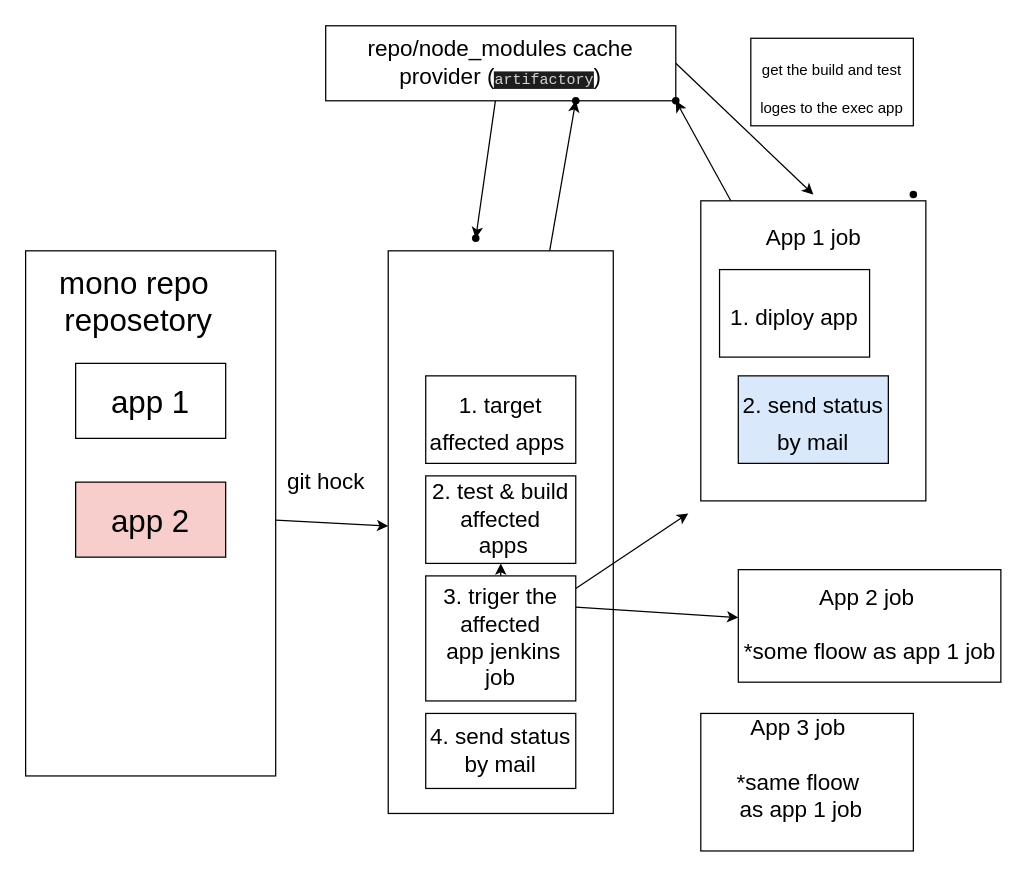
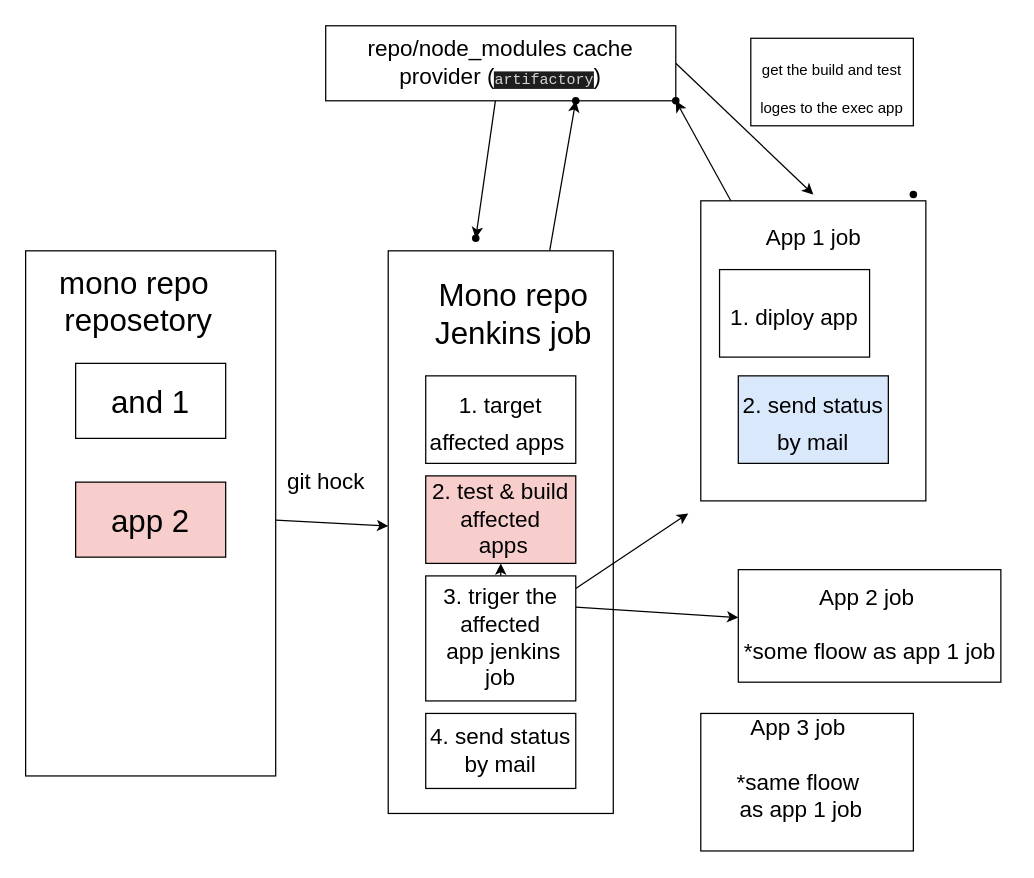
+ <mxCell id="9" value="Mono repo&lt;br&gt;Jenkins job" style="text;html=1;resizable=0;autosize=1;align=center;verticalAlign=middle;points=[];fillColor=none;strokeColor=none;rounded=0;fontSize=25;" vertex="1" parent="1"><mxGeometry x="340" y="215" width="140" height="70" as="geometry" /></mxCell>
- <mxCell id="4" value="app 1" style="whiteSpace=wrap;html=1;fontSize=25;" vertex="1" parent="1"><mxGeometry x="60" y="290" width="120" height="60" as="geometry" /></mxCell>
+ <mxCell id="4" value="and 1" style="whiteSpace=wrap;html=1;fontSize=25;" vertex="1" parent="1"><mxGeometry x="60" y="290" width="120" height="60" as="geometry" /></mxCell>
- <mxCell id="20" value="2. test &amp;amp; build affected&lt;br&gt;&amp;nbsp;apps" style="whiteSpace=wrap;html=1;fontSize=18;" vertex="1" parent="1"><mxGeometry x="340" y="380" width="120" height="70" as="geometry" /></mxCell>
+ <mxCell id="20" value="2. test &amp;amp; build affected&lt;br&gt;&amp;nbsp;apps" style="whiteSpace=wrap;html=1;fontSize=18;fillColor=#f8cecc;" vertex="1" parent="1"><mxGeometry x="340" y="380" width="120" height="70" as="geometry" /></mxCell>
